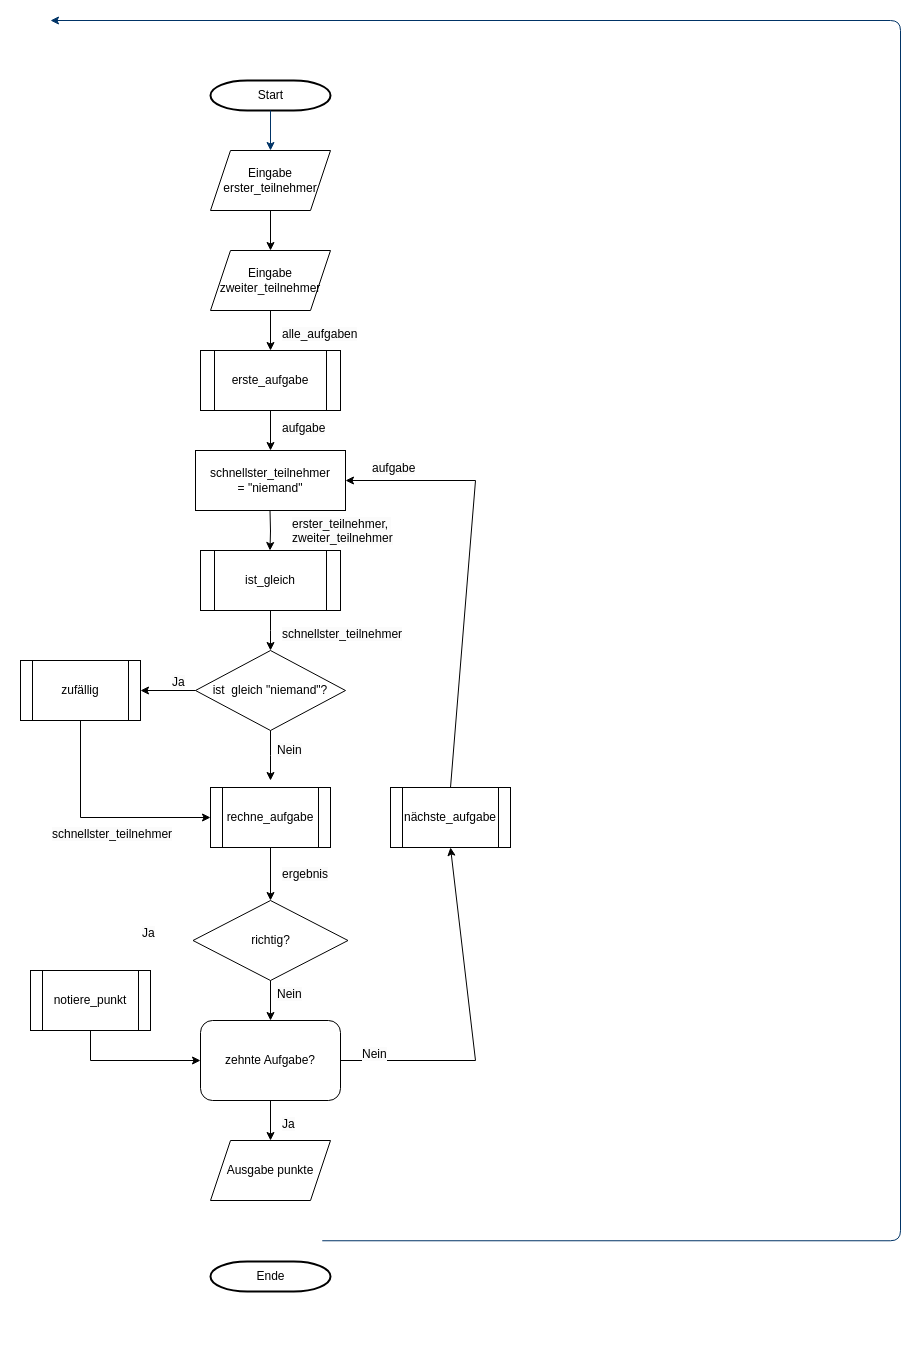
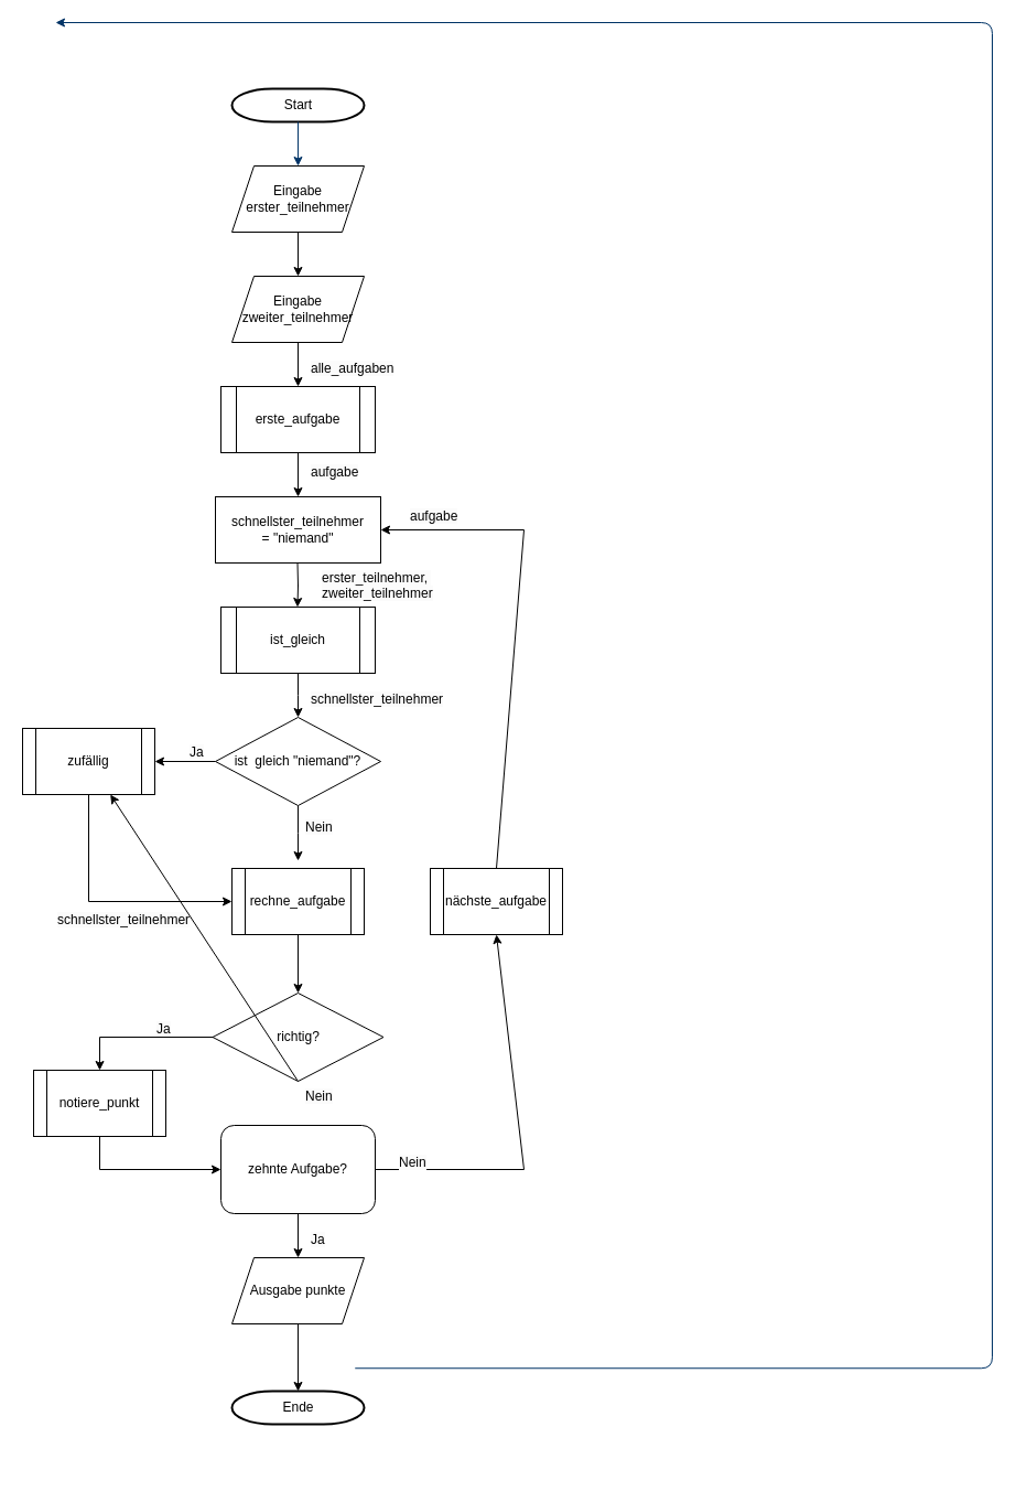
- <mxCell id="30" value="&lt;span style=&quot;caret-color: rgb(0, 0, 0); color: rgb(0, 0, 0); font-family: Helvetica; font-size: 12px; font-style: normal; font-variant-caps: normal; font-weight: 400; letter-spacing: normal; text-align: center; text-indent: 0px; text-transform: none; word-spacing: 0px; -webkit-text-stroke-width: 0px; background-color: rgb(251, 251, 251); text-decoration: none; float: none; display: inline !important;&quot;&gt;ergebnis&lt;/span&gt;" style="text;whiteSpace=wrap;html=1;" vertex="1" parent="1"><mxGeometry x="280" y="860" width="80" height="40" as="geometry" /></mxCell>
+ <mxCell id="33" value="" style="endArrow=classic;html=1;rounded=0;entryX=0.5;entryY=0;entryDx=0;entryDy=0;" edge="1" parent="1" source="28" target="31"><mxGeometry width="50" height="50" relative="1" as="geometry"><mxPoint x="100" y="1040" as="sourcePoint" /><mxPoint x="190" y="1000" as="targetPoint" /><Array as="points"><mxPoint x="90" y="940" /></Array></mxGeometry></mxCell>
- <mxCell id="36" value="" style="endArrow=classic;html=1;rounded=0;exitX=0.5;exitY=1;exitDx=0;exitDy=0;entryX=0.5;entryY=0;entryDx=0;entryDy=0;" edge="1" parent="1" source="28" target="35"><mxGeometry width="50" height="50" relative="1" as="geometry"><mxPoint x="200" y="1120" as="sourcePoint" /><mxPoint x="250" y="1070" as="targetPoint" /></mxGeometry></mxCell>
+ <mxCell id="36" value="" style="endArrow=classic;html=1;rounded=0;exitX=0.5;exitY=1;exitDx=0;exitDy=0;" edge="1" parent="1" source="28" target="20"><mxGeometry width="50" height="50" relative="1" as="geometry"><mxPoint x="200" y="1120" as="sourcePoint" /><mxPoint x="250" y="1070" as="targetPoint" /></mxGeometry></mxCell>
+ <mxCell id="46" value="" style="endArrow=classic;html=1;rounded=0;exitX=0.5;exitY=1;exitDx=0;exitDy=0;" edge="1" parent="1" source="39" target="45"><mxGeometry width="50" height="50" relative="1" as="geometry"><mxPoint x="280" y="1110" as="sourcePoint" /><mxPoint x="280" y="1150" as="targetPoint" /></mxGeometry></mxCell>
